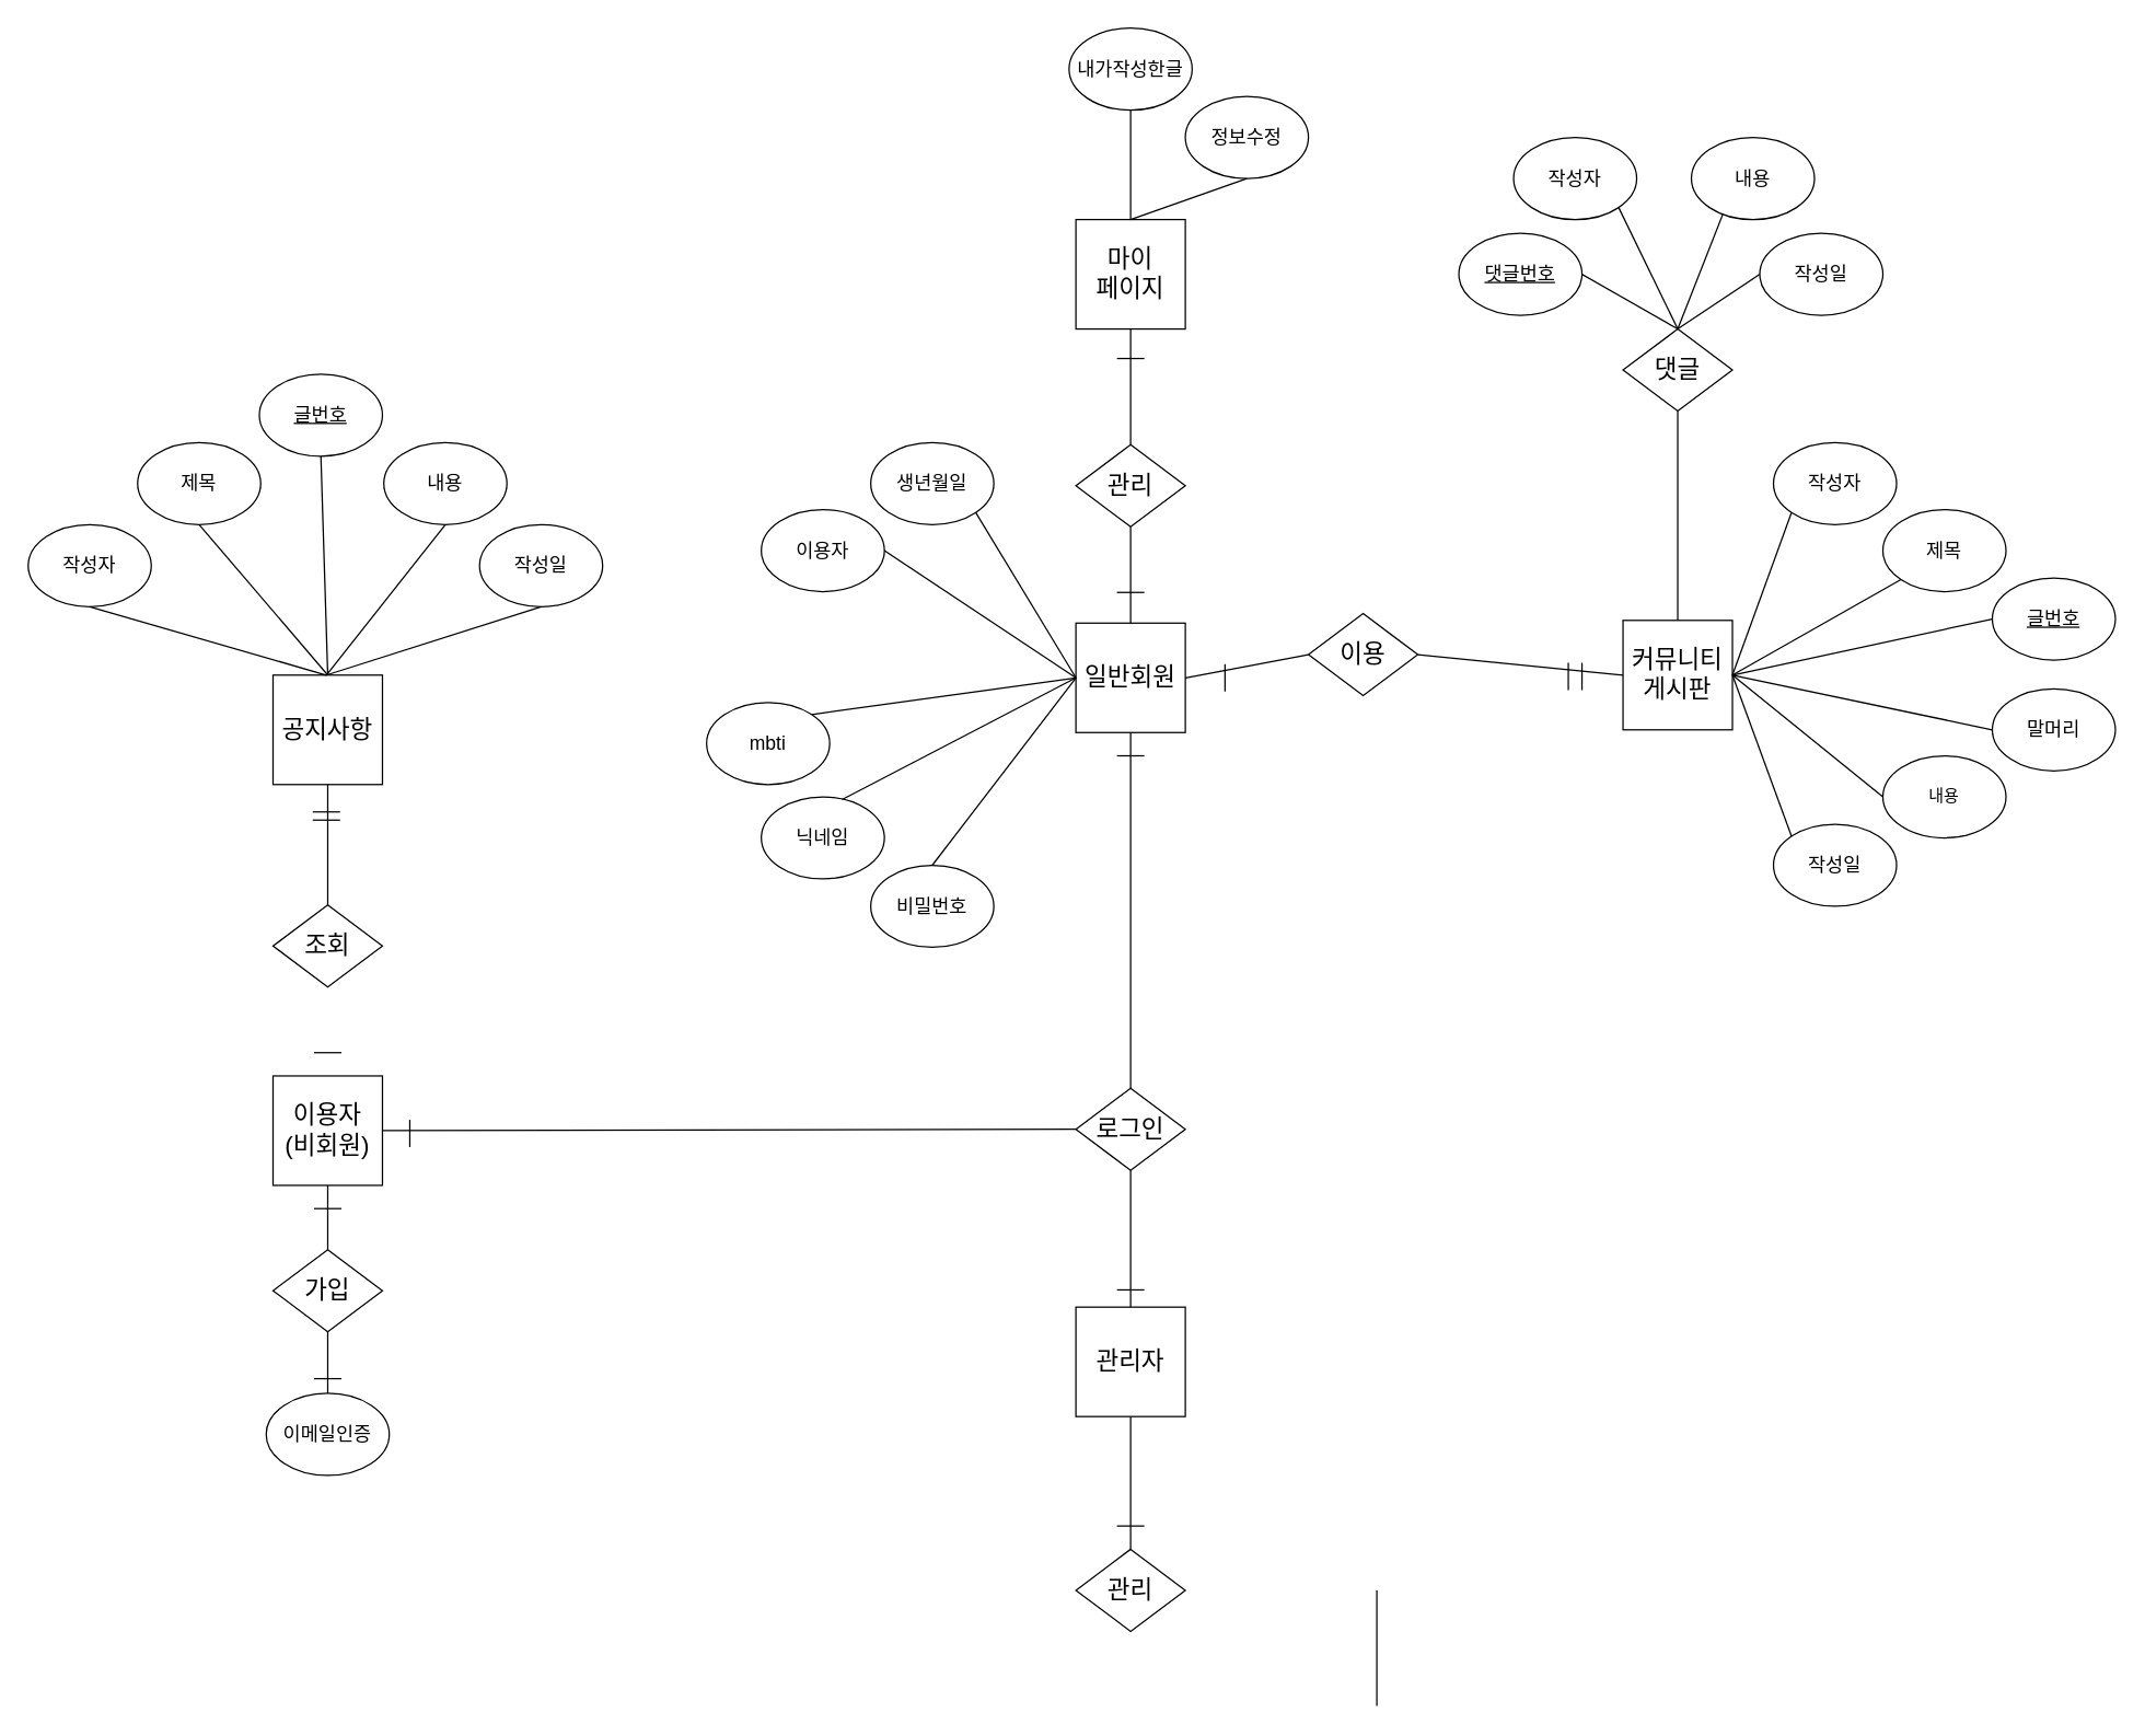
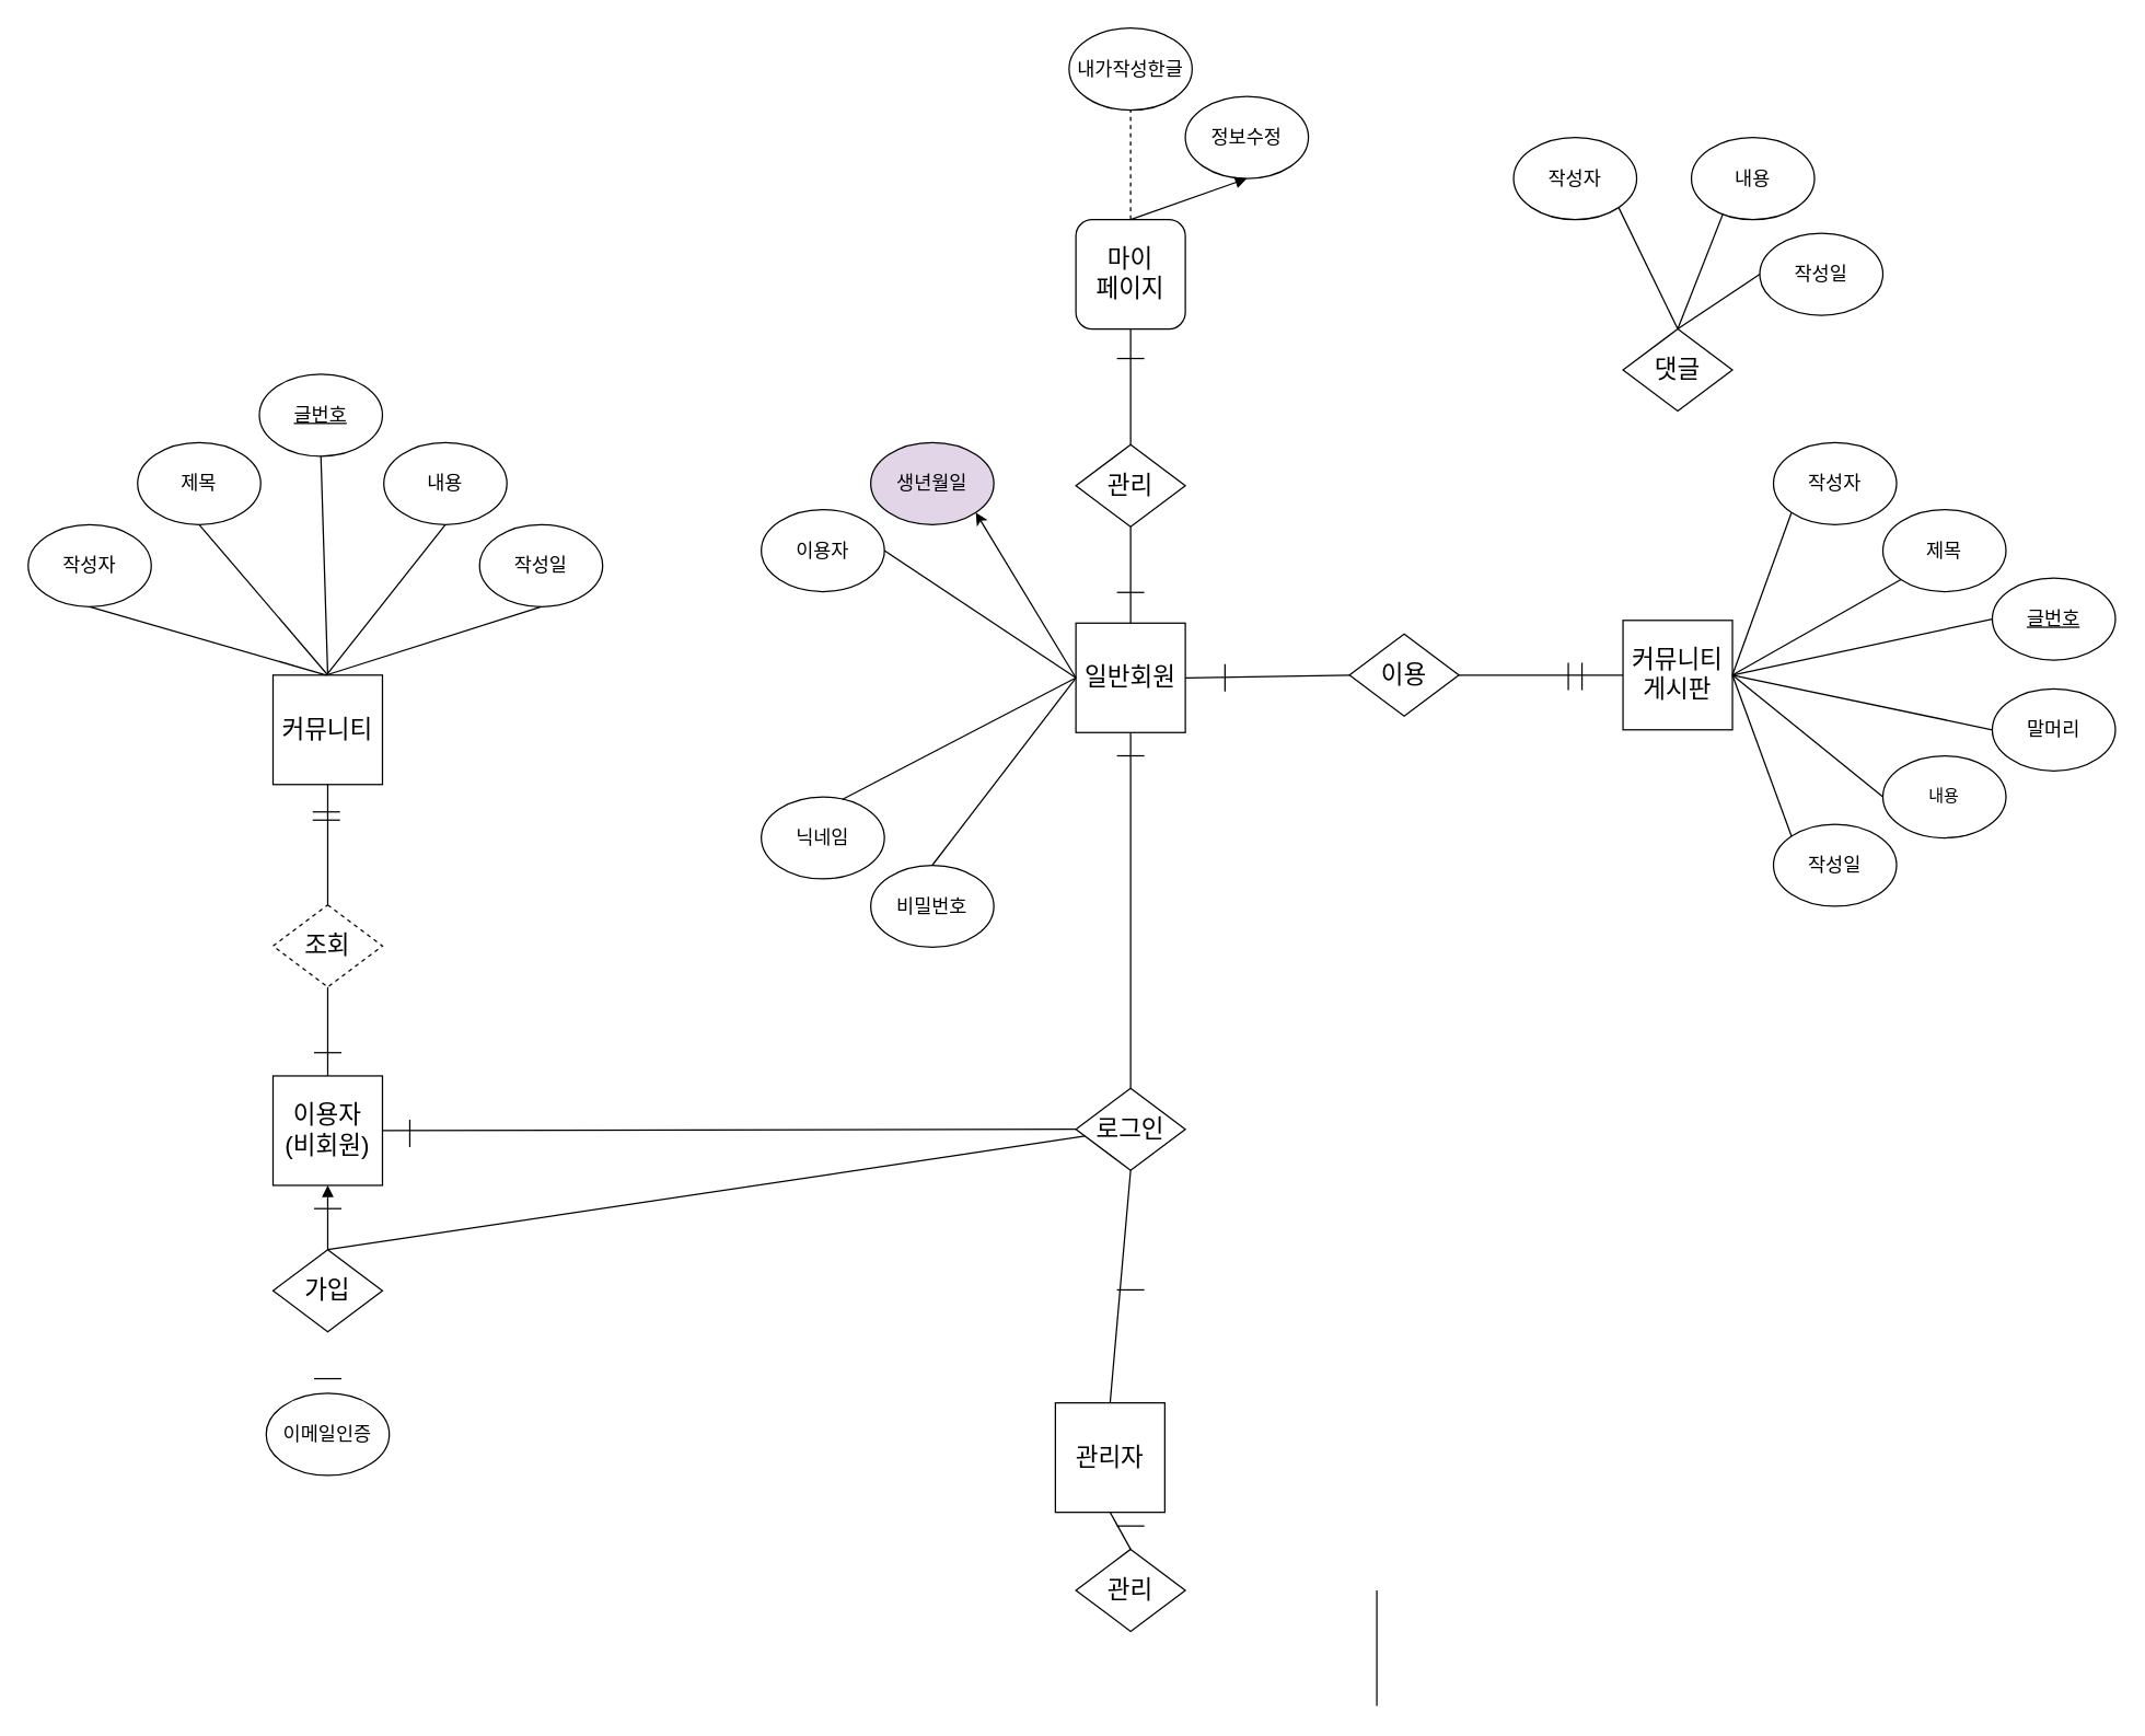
- <mxCell id="69" value="" style="endArrow=none;html=1;exitX=0.5;exitY=0;exitDx=0;exitDy=0;entryX=0.5;entryY=1;entryDx=0;entryDy=0;" edge="1" parent="1" source="66" target="67"><mxGeometry width="50" height="50" relative="1" as="geometry"><mxPoint x="829" y="156.57" as="sourcePoint" /><mxPoint x="749" y="6.57" as="targetPoint" /></mxGeometry></mxCell>
+ <mxCell id="69" value="" style="endArrow=none;html=1;exitX=0.5;exitY=0;exitDx=0;exitDy=0;entryX=0.5;entryY=1;entryDx=0;entryDy=0;dashed=1;" edge="1" parent="1" source="66" target="67"><mxGeometry width="50" height="50" relative="1" as="geometry"><mxPoint x="829" y="156.57" as="sourcePoint" /><mxPoint x="749" y="6.57" as="targetPoint" /></mxGeometry></mxCell>
- <mxCell id="70" value="" style="endArrow=none;html=1;entryX=0.5;entryY=1;entryDx=0;entryDy=0;exitX=0.5;exitY=0;exitDx=0;exitDy=0;" edge="1" parent="1" source="66" target="68"><mxGeometry width="50" height="50" relative="1" as="geometry"><mxPoint x="829" y="156.57" as="sourcePoint" /><mxPoint x="644" y="-63.43" as="targetPoint" /></mxGeometry></mxCell>
+ <mxCell id="70" value="" style="endArrow=block;html=1;entryX=0.5;entryY=1;entryDx=0;entryDy=0;exitX=0.5;exitY=0;exitDx=0;exitDy=0;" edge="1" parent="1" source="66" target="68"><mxGeometry width="50" height="50" relative="1" as="geometry"><mxPoint x="829" y="156.57" as="sourcePoint" /><mxPoint x="644" y="-63.43" as="targetPoint" /></mxGeometry></mxCell>
- <mxCell id="66" value="&lt;font style=&quot;font-size: 18px&quot;&gt;마이&lt;br&gt;페이지&lt;/font&gt;" style="whiteSpace=wrap;html=1;aspect=fixed;" vertex="1" parent="1"><mxGeometry x="786" y="160" width="80" height="80" as="geometry" /></mxCell>
+ <mxCell id="66" value="&lt;font style=&quot;font-size: 18px&quot;&gt;마이&lt;br&gt;페이지&lt;/font&gt;" style="whiteSpace=wrap;html=1;aspect=fixed;rounded=1;" vertex="1" parent="1"><mxGeometry x="786" y="160" width="80" height="80" as="geometry" /></mxCell>
- <mxCell id="54" value="&lt;font style=&quot;font-size: 14px&quot;&gt;&lt;u&gt;댓글번호&lt;/u&gt;&lt;/font&gt;" style="ellipse;whiteSpace=wrap;html=1;direction=east;flipH=0;flipV=1;" vertex="1" parent="1"><mxGeometry x="1066" y="170" width="90" height="60" as="geometry" /></mxCell>
- <mxCell id="55" value="" style="endArrow=none;html=1;entryX=0.5;entryY=0;entryDx=0;entryDy=0;exitX=1;exitY=0.5;exitDx=0;exitDy=0;" edge="1" parent="1" source="54" target="48"><mxGeometry width="50" height="50" relative="1" as="geometry"><mxPoint x="1036" y="692.43" as="sourcePoint" /><mxPoint x="1135" y="612.43" as="targetPoint" /></mxGeometry></mxCell>
- <mxCell id="11" value="&lt;font style=&quot;font-size: 14px&quot;&gt;생년월일&lt;/font&gt;" style="ellipse;whiteSpace=wrap;html=1;flipH=1;flipV=1;" vertex="1" parent="1"><mxGeometry x="636" y="323" width="90" height="60" as="geometry" /></mxCell>
+ <mxCell id="11" value="&lt;font style=&quot;font-size: 14px&quot;&gt;생년월일&lt;/font&gt;" style="ellipse;whiteSpace=wrap;html=1;flipH=1;flipV=1;fillColor=#e1d5e7;" vertex="1" parent="1"><mxGeometry x="636" y="323" width="90" height="60" as="geometry" /></mxCell>
- <mxCell id="62" value="" style="endArrow=none;html=1;entryX=0.5;entryY=0;entryDx=0;entryDy=0;exitX=0.5;exitY=1;exitDx=0;exitDy=0;" edge="1" parent="1" source="48" target="35"><mxGeometry width="50" height="50" relative="1" as="geometry"><mxPoint x="1256" y="432" as="sourcePoint" /><mxPoint x="1246" y="432" as="targetPoint" /></mxGeometry></mxCell>
- <mxCell id="16" value="" style="endArrow=none;html=1;entryX=1;entryY=1;entryDx=0;entryDy=0;exitX=0;exitY=0.5;exitDx=0;exitDy=0;" edge="1" parent="1" source="2" target="11"><mxGeometry width="50" height="50" relative="1" as="geometry"><mxPoint x="531" y="715" as="sourcePoint" /><mxPoint x="316" y="565" as="targetPoint" /></mxGeometry></mxCell>
+ <mxCell id="16" value="" style="endArrow=classic;html=1;entryX=1;entryY=1;entryDx=0;entryDy=0;exitX=0;exitY=0.5;exitDx=0;exitDy=0;" edge="1" parent="1" source="2" target="11"><mxGeometry width="50" height="50" relative="1" as="geometry"><mxPoint x="531" y="715" as="sourcePoint" /><mxPoint x="316" y="565" as="targetPoint" /></mxGeometry></mxCell>
- <mxCell id="57" value="&lt;font style=&quot;font-size: 18px&quot;&gt;이용&lt;/font&gt;" style="rhombus;whiteSpace=wrap;html=1;" vertex="1" parent="1"><mxGeometry x="956" y="448" width="80" height="60" as="geometry" /></mxCell>
+ <mxCell id="57" value="&lt;font style=&quot;font-size: 18px&quot;&gt;이용&lt;/font&gt;" style="rhombus;whiteSpace=wrap;html=1;" vertex="1" parent="1"><mxGeometry x="986" y="463" width="80" height="60" as="geometry" /></mxCell>
- <mxCell id="7" value="" style="endArrow=none;html=1;exitX=1;exitY=0;exitDx=0;exitDy=0;entryX=0;entryY=0.5;entryDx=0;entryDy=0;" edge="1" parent="1" source="8" target="2"><mxGeometry width="50" height="50" relative="1" as="geometry"><mxPoint x="826" y="675" as="sourcePoint" /><mxPoint x="806" y="755" as="targetPoint" /></mxGeometry></mxCell>
- <mxCell id="17" value="&lt;font style=&quot;font-size: 18px&quot;&gt;공지사항&lt;br&gt;&lt;/font&gt;" style="whiteSpace=wrap;html=1;aspect=fixed;" vertex="1" parent="1"><mxGeometry x="199" y="493" width="80" height="80" as="geometry" /></mxCell>
+ <mxCell id="17" value="&lt;font style=&quot;font-size: 18px&quot;&gt;커뮤니티&lt;br&gt;&lt;/font&gt;" style="whiteSpace=wrap;html=1;aspect=fixed;" vertex="1" parent="1"><mxGeometry x="199" y="493" width="80" height="80" as="geometry" /></mxCell>
- <mxCell id="8" value="&lt;font style=&quot;font-size: 14px&quot;&gt;mbti&lt;/font&gt;" style="ellipse;whiteSpace=wrap;html=1;flipH=1;flipV=1;" vertex="1" parent="1"><mxGeometry x="516" y="513" width="90" height="60" as="geometry" /></mxCell>
- <mxCell id="29" value="&lt;font style=&quot;font-size: 18px&quot;&gt;조회&lt;/font&gt;" style="rhombus;whiteSpace=wrap;html=1;" vertex="1" parent="1"><mxGeometry x="199" y="661" width="80" height="60" as="geometry" /></mxCell>
+ <mxCell id="29" value="&lt;font style=&quot;font-size: 18px&quot;&gt;조회&lt;/font&gt;" style="rhombus;whiteSpace=wrap;html=1;dashed=1;" vertex="1" parent="1"><mxGeometry x="199" y="661" width="80" height="60" as="geometry" /></mxCell>
+ <mxCell id="30" value="" style="endArrow=none;html=1;exitX=0.5;exitY=0;exitDx=0;exitDy=0;entryX=0.5;entryY=1;entryDx=0;entryDy=0;" edge="1" parent="1" source="3" target="29"><mxGeometry width="50" height="50" relative="1" as="geometry"><mxPoint x="249" y="777" as="sourcePoint" /><mxPoint x="189" y="677" as="targetPoint" /></mxGeometry></mxCell>
- <mxCell id="78" value="" style="endArrow=none;html=1;exitX=0.5;exitY=0;exitDx=0;exitDy=0;entryX=0.5;entryY=1;entryDx=0;entryDy=0;" edge="1" parent="1" source="79" target="3"><mxGeometry width="50" height="50" relative="1" as="geometry"><mxPoint x="239" y="935" as="sourcePoint" /><mxPoint x="281" y="883" as="targetPoint" /></mxGeometry></mxCell>
+ <mxCell id="78" value="" style="endArrow=block;html=1;exitX=0.5;exitY=0;exitDx=0;exitDy=0;entryX=0.5;entryY=1;entryDx=0;entryDy=0;" edge="1" parent="1" source="79" target="3"><mxGeometry width="50" height="50" relative="1" as="geometry"><mxPoint x="239" y="935" as="sourcePoint" /><mxPoint x="281" y="883" as="targetPoint" /></mxGeometry></mxCell>
- <mxCell id="63" value="" style="endArrow=none;html=1;entryX=0.5;entryY=1;entryDx=0;entryDy=0;exitX=0.5;exitY=0;exitDx=0;exitDy=0;" edge="1" parent="1" source="79" target="64"><mxGeometry width="50" height="50" relative="1" as="geometry"><mxPoint x="239" y="1170" as="sourcePoint" /><mxPoint x="238" y="1095" as="targetPoint" /></mxGeometry></mxCell>
+ <mxCell id="63" value="" style="endArrow=none;html=1;exitX=0.5;exitY=0;exitDx=0;exitDy=0;" edge="1" parent="1" source="79" target="4"><mxGeometry width="50" height="50" relative="1" as="geometry"><mxPoint x="239" y="1170" as="sourcePoint" /><mxPoint x="238" y="1095" as="targetPoint" /></mxGeometry></mxCell>
- <mxCell id="82" value="&lt;font style=&quot;font-size: 18px&quot;&gt;관리자&lt;/font&gt;" style="whiteSpace=wrap;html=1;aspect=fixed;" vertex="1" parent="1"><mxGeometry x="786" y="955" width="80" height="80" as="geometry" /></mxCell>
+ <mxCell id="82" value="&lt;font style=&quot;font-size: 18px&quot;&gt;관리자&lt;/font&gt;" style="whiteSpace=wrap;html=1;aspect=fixed;" vertex="1" parent="1"><mxGeometry x="771" y="1025" width="80" height="80" as="geometry" /></mxCell>
